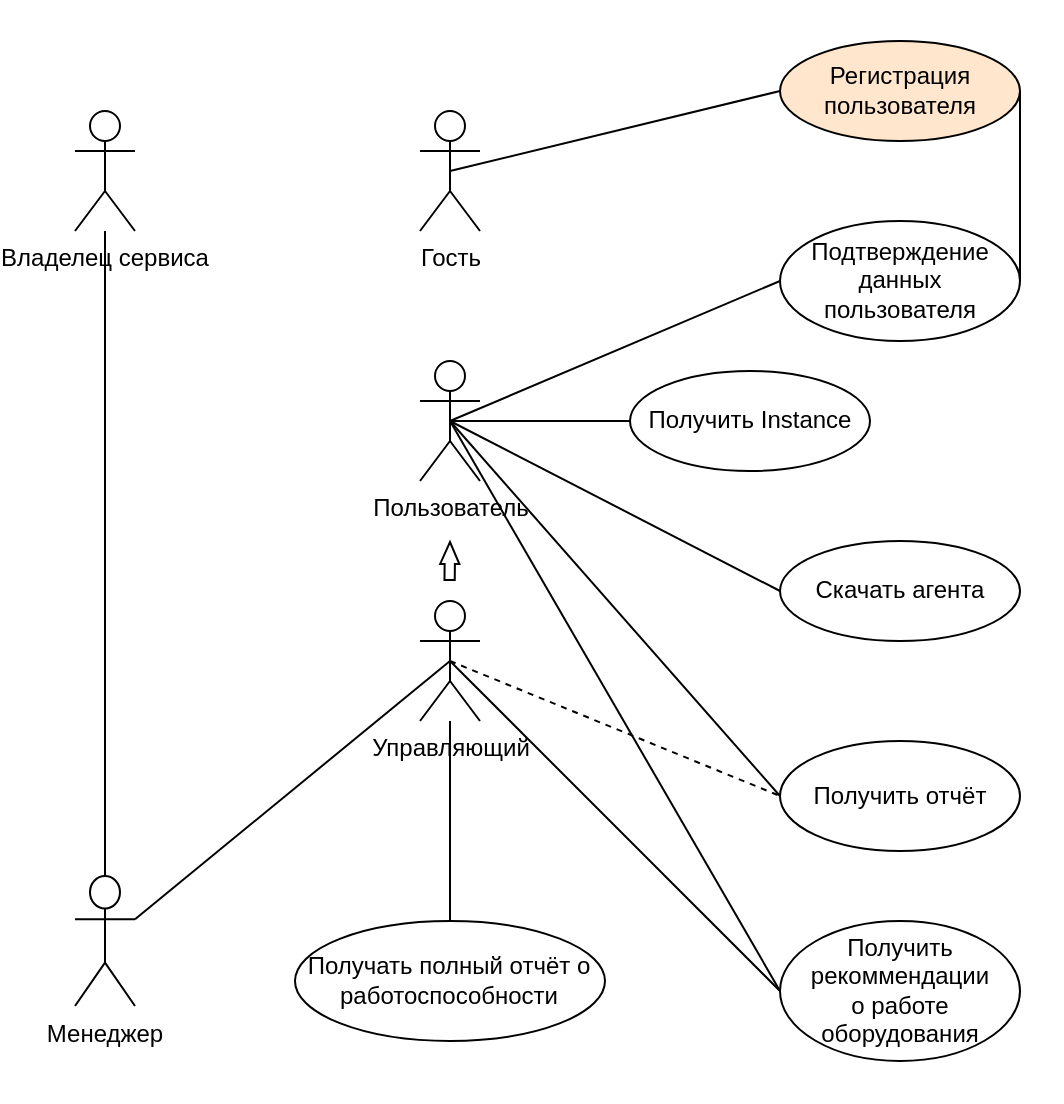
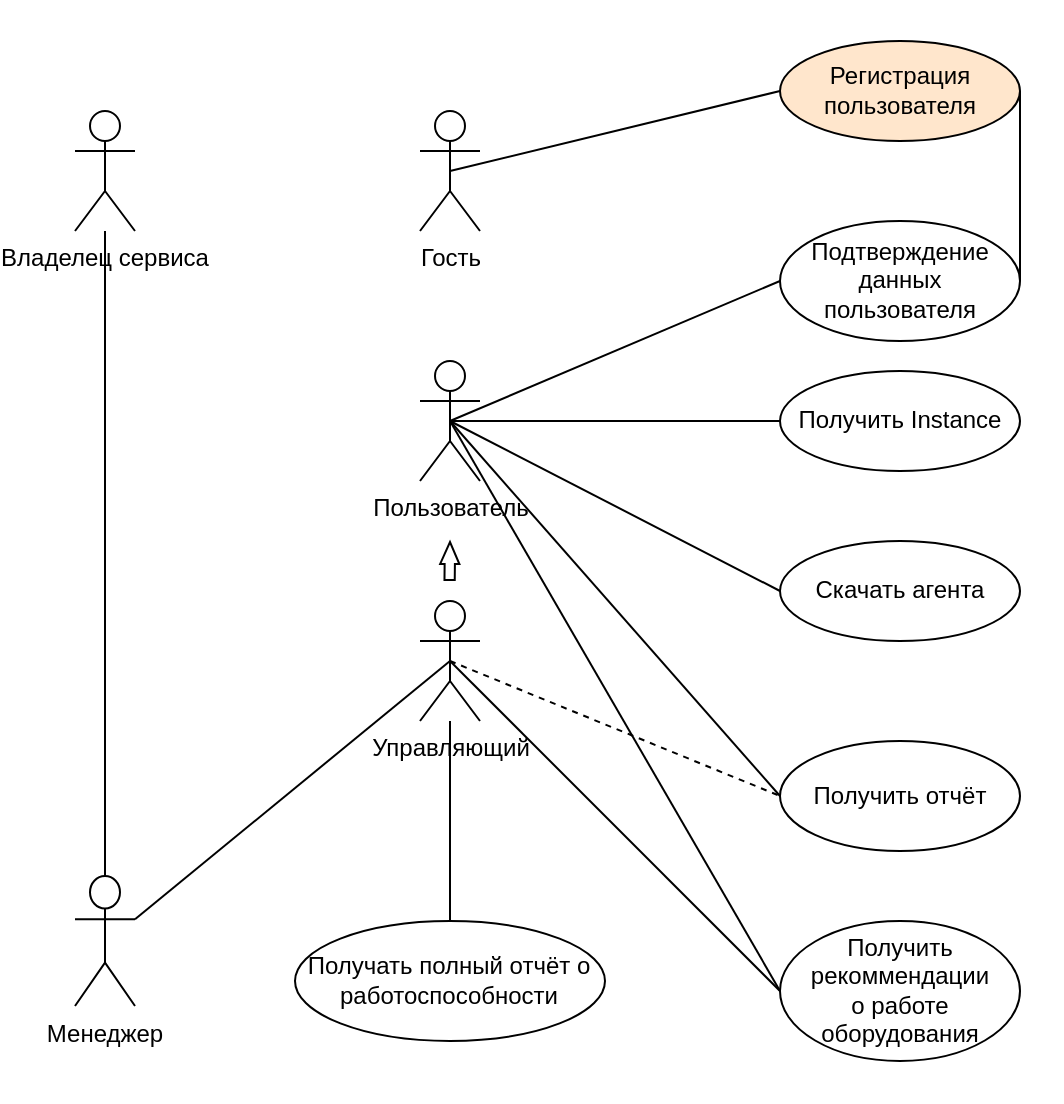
- <mxCell id="6" value="Получить Instance" style="ellipse;whiteSpace=wrap;html=1;" parent="1" vertex="1"><mxGeometry x="297.5" y="185" width="120" height="50" as="geometry" /></mxCell>
+ <mxCell id="6" value="Получить Instance" style="ellipse;whiteSpace=wrap;html=1;" parent="1" vertex="1"><mxGeometry x="372.5" y="185" width="120" height="50" as="geometry" /></mxCell>
